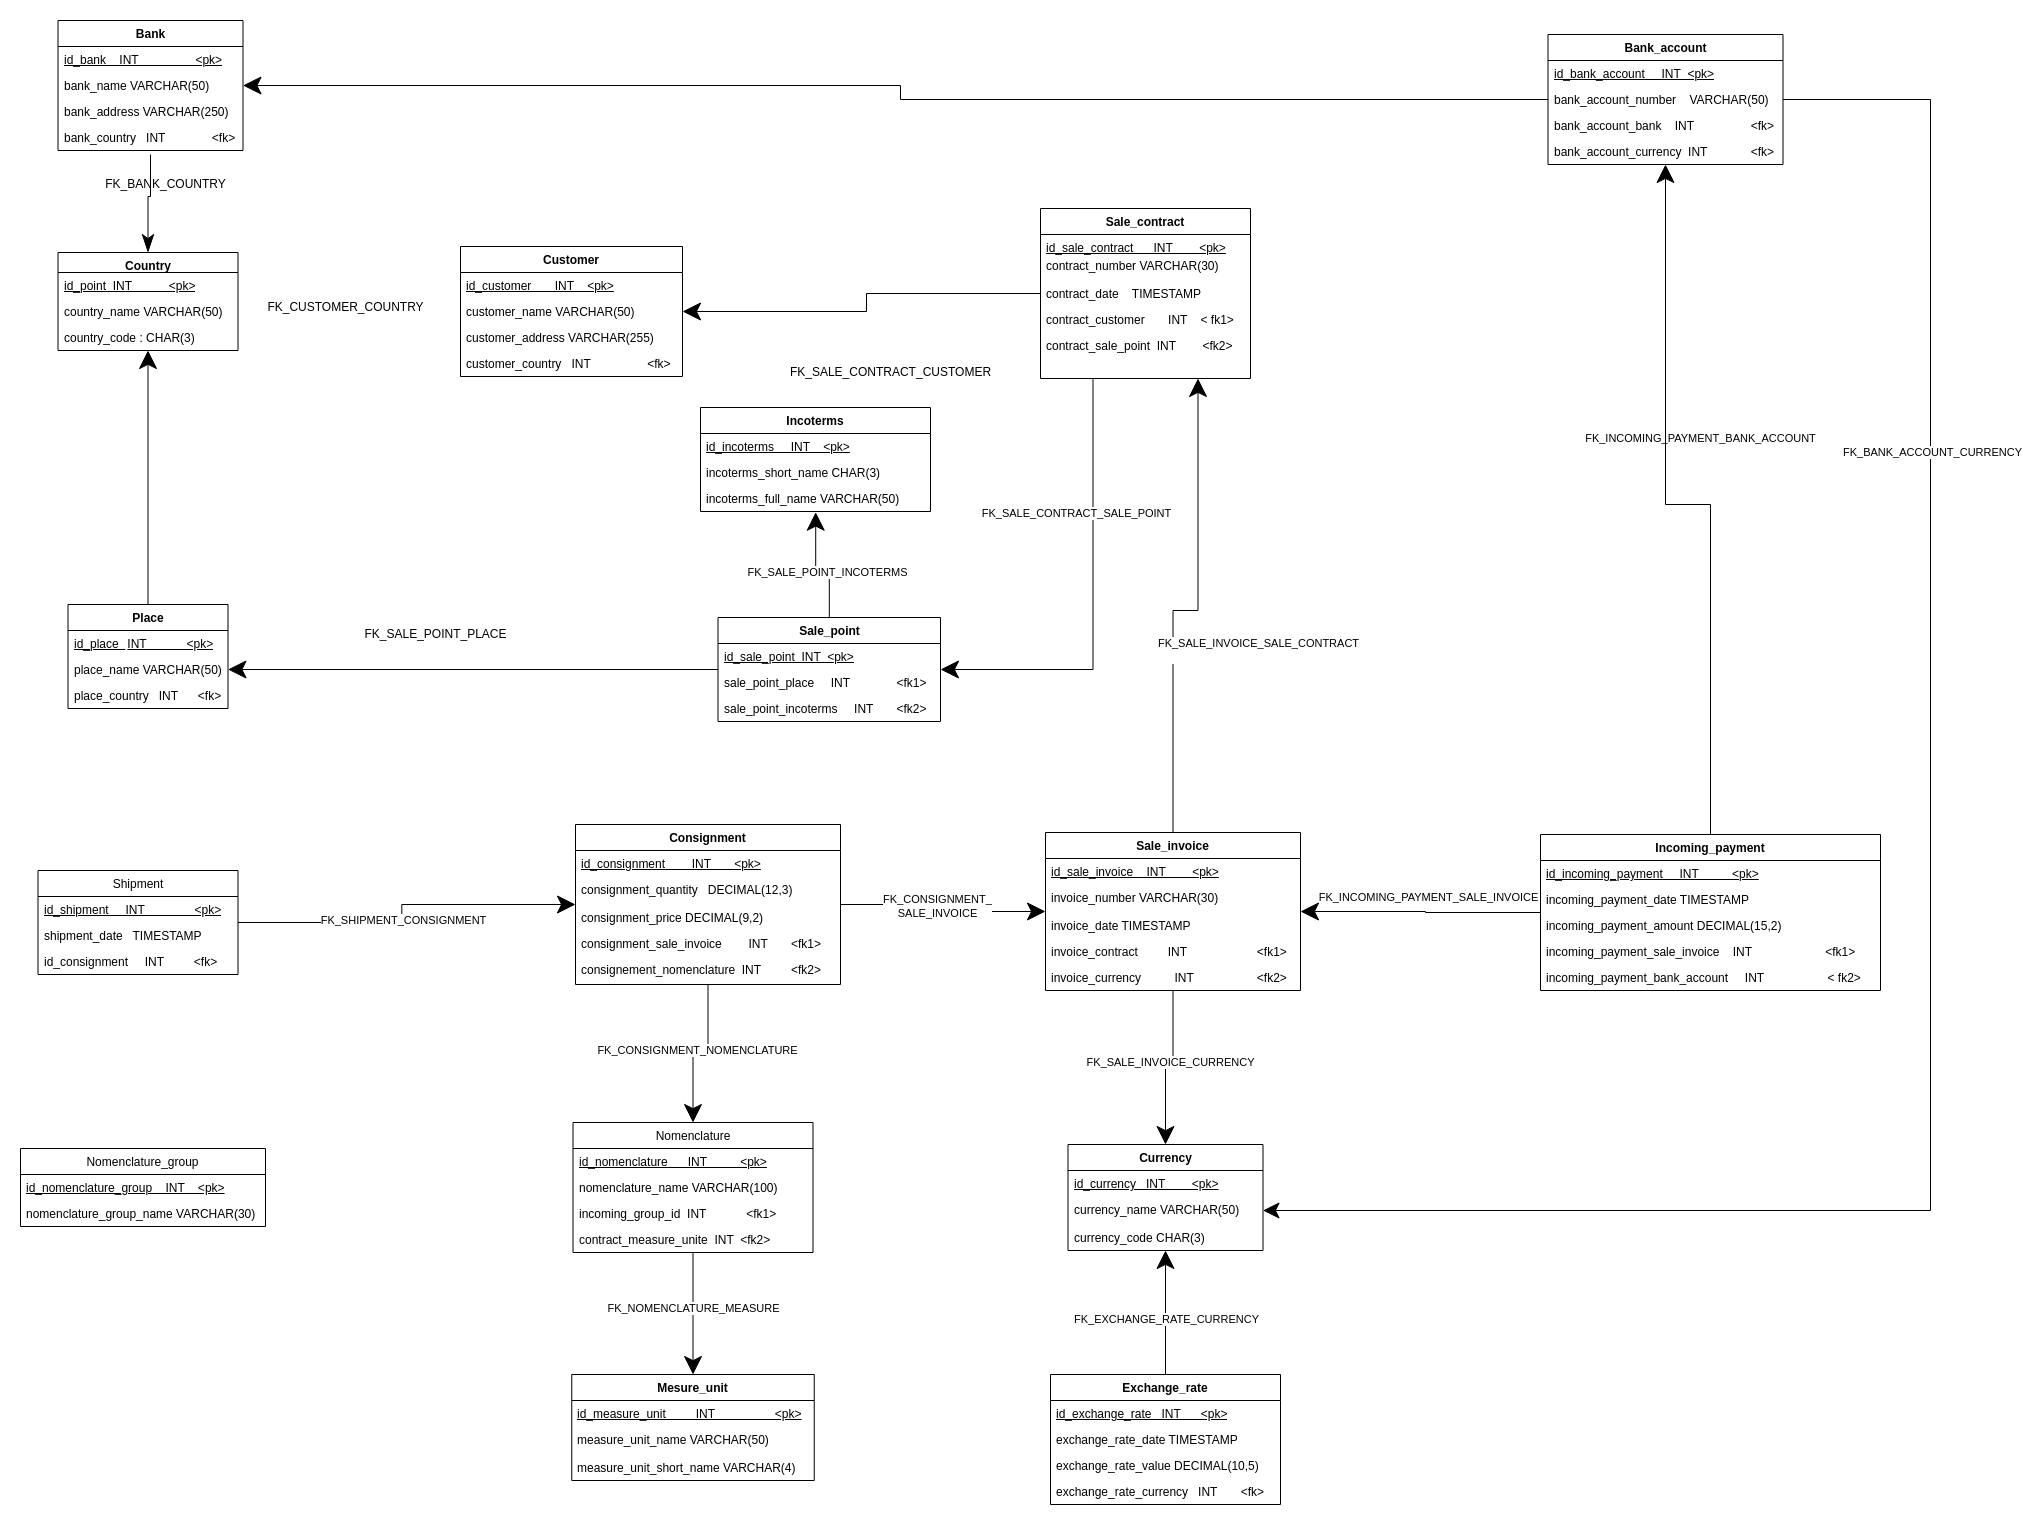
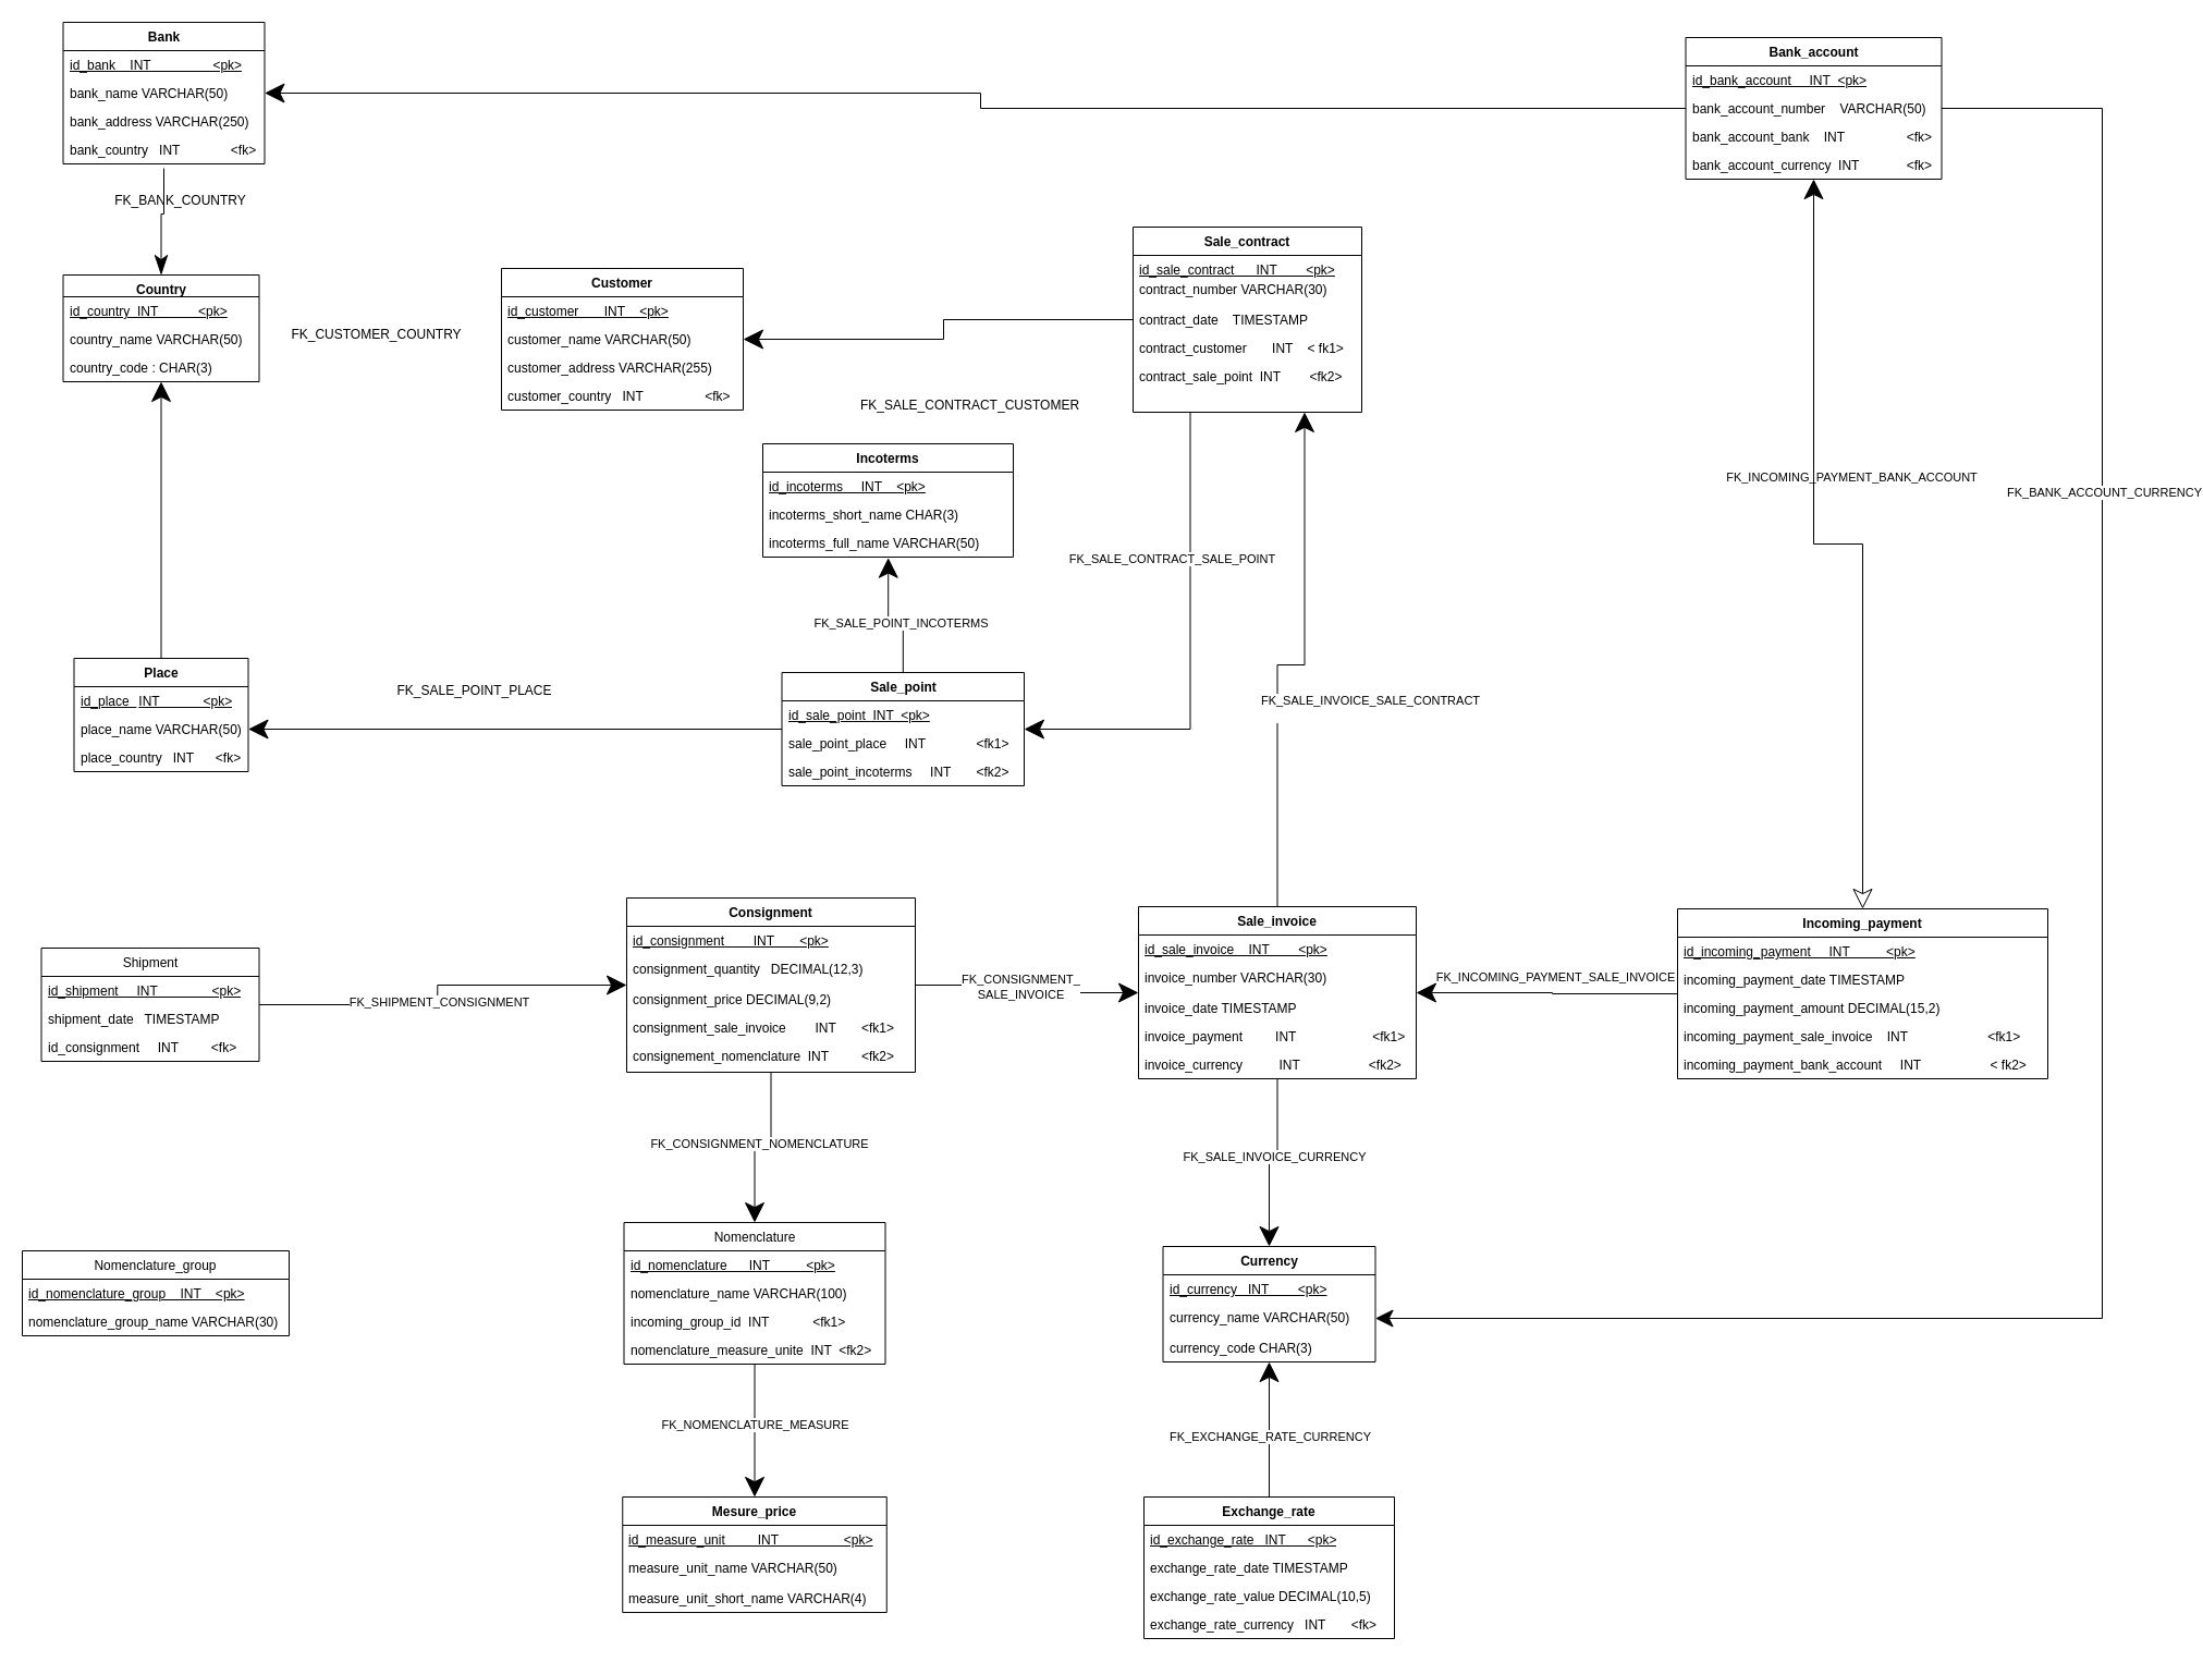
- <mxCell id="5" value="&lt;u&gt;id_point&amp;nbsp; INT&amp;nbsp; &amp;nbsp; &amp;nbsp; &amp;nbsp; &amp;nbsp; &amp;nbsp;&amp;lt;pk&amp;gt;&lt;/u&gt;" style="text;strokeColor=none;fillColor=none;align=left;verticalAlign=top;spacingLeft=4;spacingRight=4;overflow=hidden;rotatable=0;points=[[0,0.5],[1,0.5]];portConstraint=eastwest;whiteSpace=wrap;html=1;" parent="4" vertex="1"><mxGeometry y="20" width="180" height="26" as="geometry" /></mxCell>
+ <mxCell id="5" value="&lt;u&gt;id_country&amp;nbsp; INT&amp;nbsp; &amp;nbsp; &amp;nbsp; &amp;nbsp; &amp;nbsp; &amp;nbsp;&amp;lt;pk&amp;gt;&lt;/u&gt;" style="text;strokeColor=none;fillColor=none;align=left;verticalAlign=top;spacingLeft=4;spacingRight=4;overflow=hidden;rotatable=0;points=[[0,0.5],[1,0.5]];portConstraint=eastwest;whiteSpace=wrap;html=1;" parent="4" vertex="1"><mxGeometry y="20" width="180" height="26" as="geometry" /></mxCell>
- <mxCell id="94" style="edgeStyle=orthogonalEdgeStyle;rounded=0;orthogonalLoop=1;jettySize=auto;html=1;endArrow=none;endFill=0;startArrow=classic;startFill=1;endSize=16;startSize=16;" parent="1" source="95" target="102" edge="1"><mxGeometry relative="1" as="geometry" /></mxCell>
+ <mxCell id="94" style="edgeStyle=orthogonalEdgeStyle;rounded=0;orthogonalLoop=1;jettySize=auto;html=1;endArrow=classic;endFill=0;startArrow=classic;startFill=1;endSize=16;startSize=16;" parent="1" source="95" target="102" edge="1"><mxGeometry relative="1" as="geometry" /></mxCell>
- <mxCell id="52" value="&lt;span style=&quot;white-space-collapse: preserve;&quot;&gt;&lt;font style=&quot;&quot; face=&quot;Helvetica&quot;&gt;invoice_contract         INT                     &amp;lt;fk1&amp;gt;&lt;/font&gt;&lt;/span&gt;" style="text;strokeColor=none;fillColor=none;align=left;verticalAlign=top;spacingLeft=4;spacingRight=4;overflow=hidden;rotatable=0;points=[[0,0.5],[1,0.5]];portConstraint=eastwest;whiteSpace=wrap;html=1;" parent="48" vertex="1"><mxGeometry y="106" width="255" height="26" as="geometry" /></mxCell>
+ <mxCell id="52" value="&lt;span style=&quot;white-space-collapse: preserve;&quot;&gt;&lt;font style=&quot;&quot; face=&quot;Helvetica&quot;&gt;invoice_payment         INT                     &amp;lt;fk1&amp;gt;&lt;/font&gt;&lt;/span&gt;" style="text;strokeColor=none;fillColor=none;align=left;verticalAlign=top;spacingLeft=4;spacingRight=4;overflow=hidden;rotatable=0;points=[[0,0.5],[1,0.5]];portConstraint=eastwest;whiteSpace=wrap;html=1;" parent="48" vertex="1"><mxGeometry y="106" width="255" height="26" as="geometry" /></mxCell>
- <mxCell id="67" value="&lt;span style=&quot;white-space-collapse: preserve; background-color: rgb(255, 255, 255);&quot;&gt;&lt;font face=&quot;Helvetica&quot; style=&quot;font-size: 12px;&quot;&gt;contract_measure_unite  INT  &amp;lt;fk2&amp;gt;&lt;/font&gt;&lt;/span&gt;" style="text;strokeColor=none;fillColor=none;align=left;verticalAlign=top;spacingLeft=4;spacingRight=4;overflow=hidden;rotatable=0;points=[[0,0.5],[1,0.5]];portConstraint=eastwest;whiteSpace=wrap;html=1;" parent="63" vertex="1"><mxGeometry y="104" width="240" height="26" as="geometry" /></mxCell>
+ <mxCell id="67" value="&lt;span style=&quot;white-space-collapse: preserve; background-color: rgb(255, 255, 255);&quot;&gt;&lt;font face=&quot;Helvetica&quot; style=&quot;font-size: 12px;&quot;&gt;nomenclature_measure_unite  INT  &amp;lt;fk2&amp;gt;&lt;/font&gt;&lt;/span&gt;" style="text;strokeColor=none;fillColor=none;align=left;verticalAlign=top;spacingLeft=4;spacingRight=4;overflow=hidden;rotatable=0;points=[[0,0.5],[1,0.5]];portConstraint=eastwest;whiteSpace=wrap;html=1;" parent="63" vertex="1"><mxGeometry y="104" width="240" height="26" as="geometry" /></mxCell>
- <mxCell id="54" value="Mesure_unit" style="swimlane;fontStyle=1;align=center;verticalAlign=top;childLayout=stackLayout;horizontal=1;startSize=26;horizontalStack=0;resizeParent=1;resizeParentMax=0;resizeLast=0;collapsible=1;marginBottom=0;whiteSpace=wrap;html=1;" parent="1" vertex="1"><mxGeometry x="571.25" y="1374" width="242.5" height="106" as="geometry" /></mxCell>
+ <mxCell id="54" value="Mesure_price" style="swimlane;fontStyle=1;align=center;verticalAlign=top;childLayout=stackLayout;horizontal=1;startSize=26;horizontalStack=0;resizeParent=1;resizeParentMax=0;resizeLast=0;collapsible=1;marginBottom=0;whiteSpace=wrap;html=1;" parent="1" vertex="1"><mxGeometry x="571.25" y="1374" width="242.5" height="106" as="geometry" /></mxCell>
